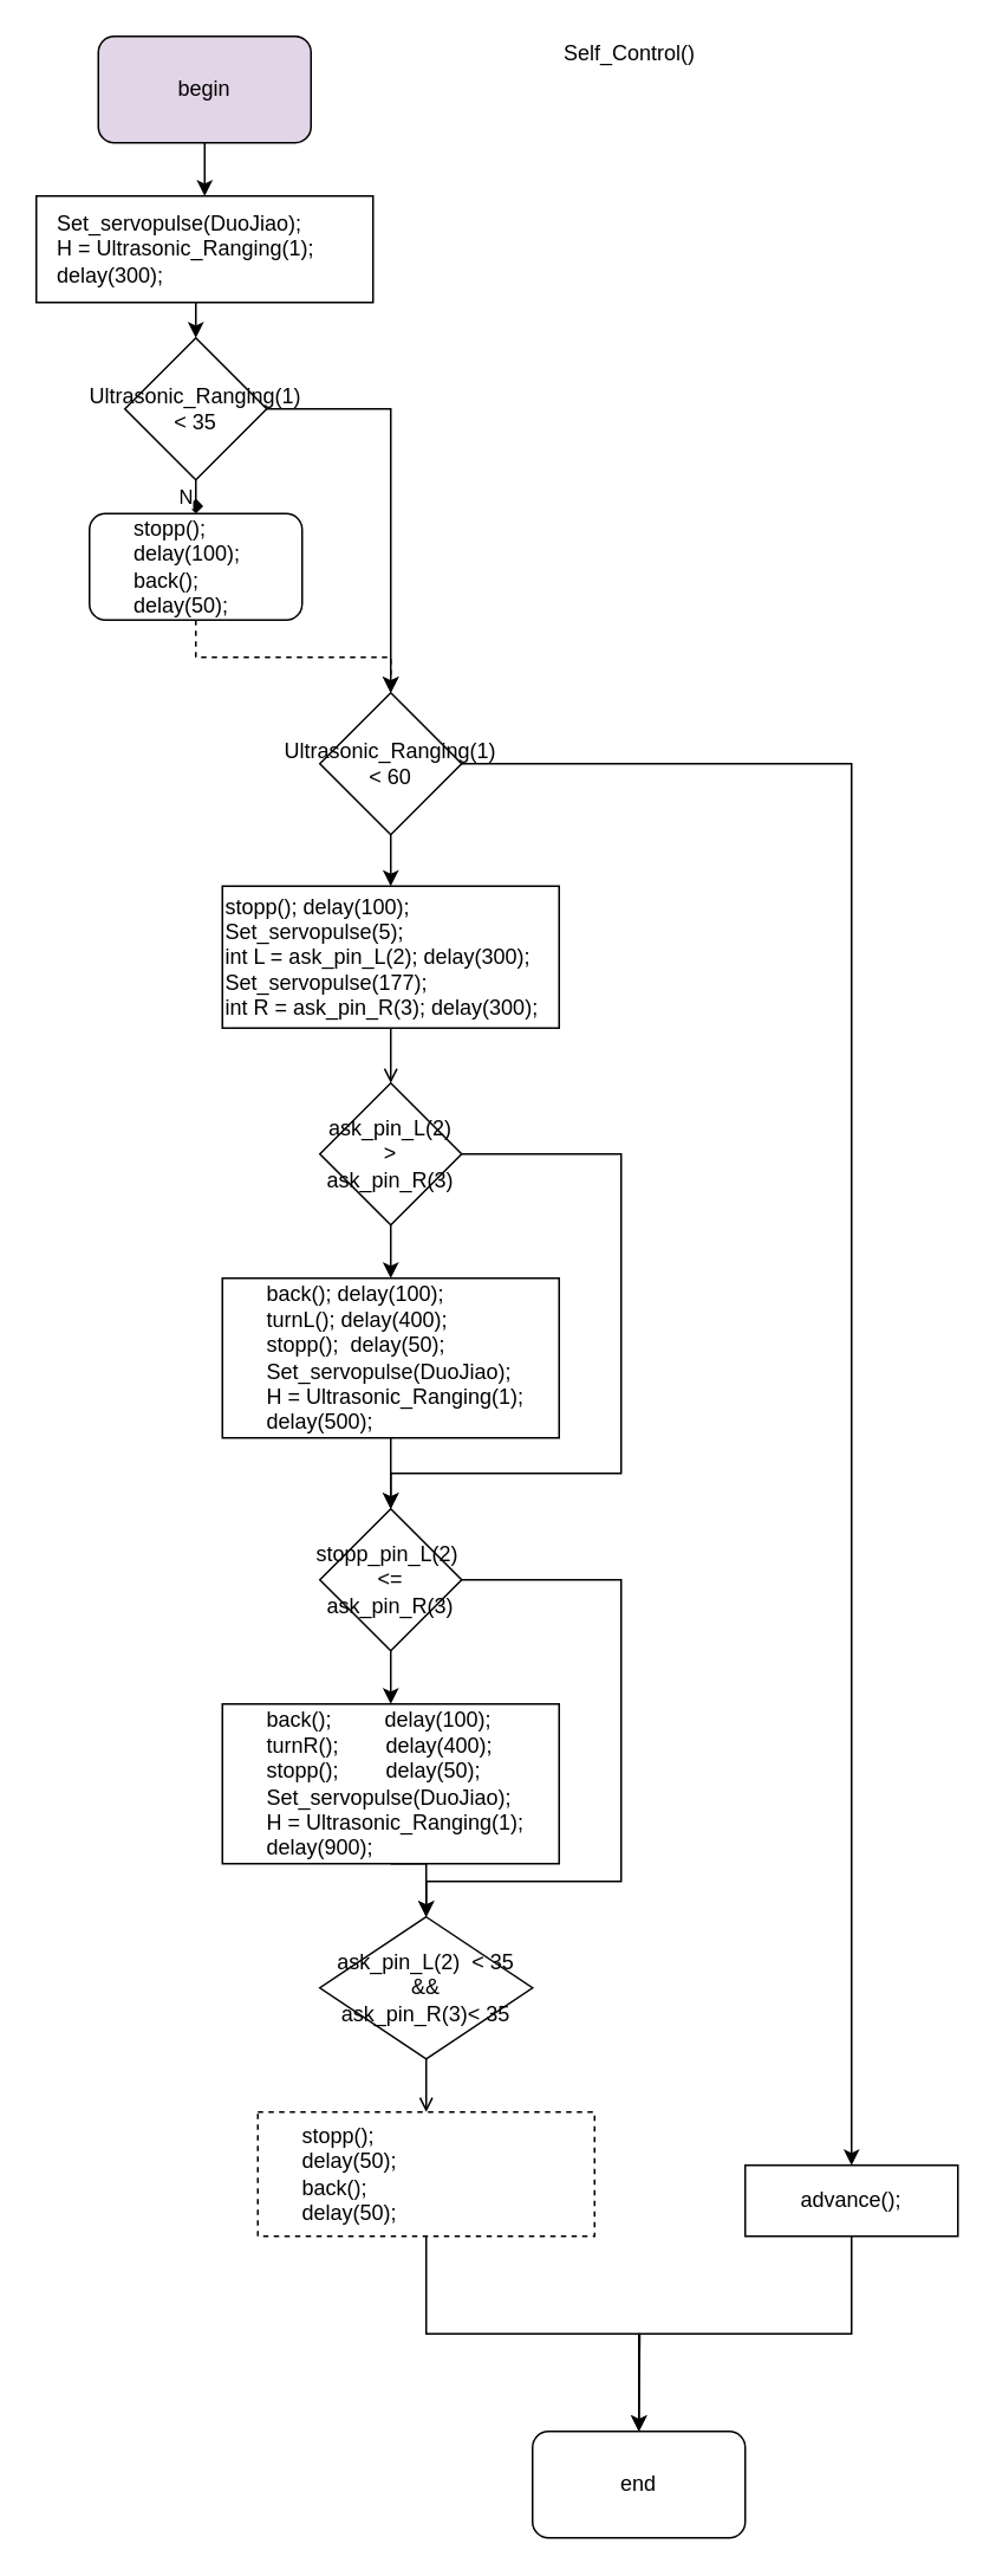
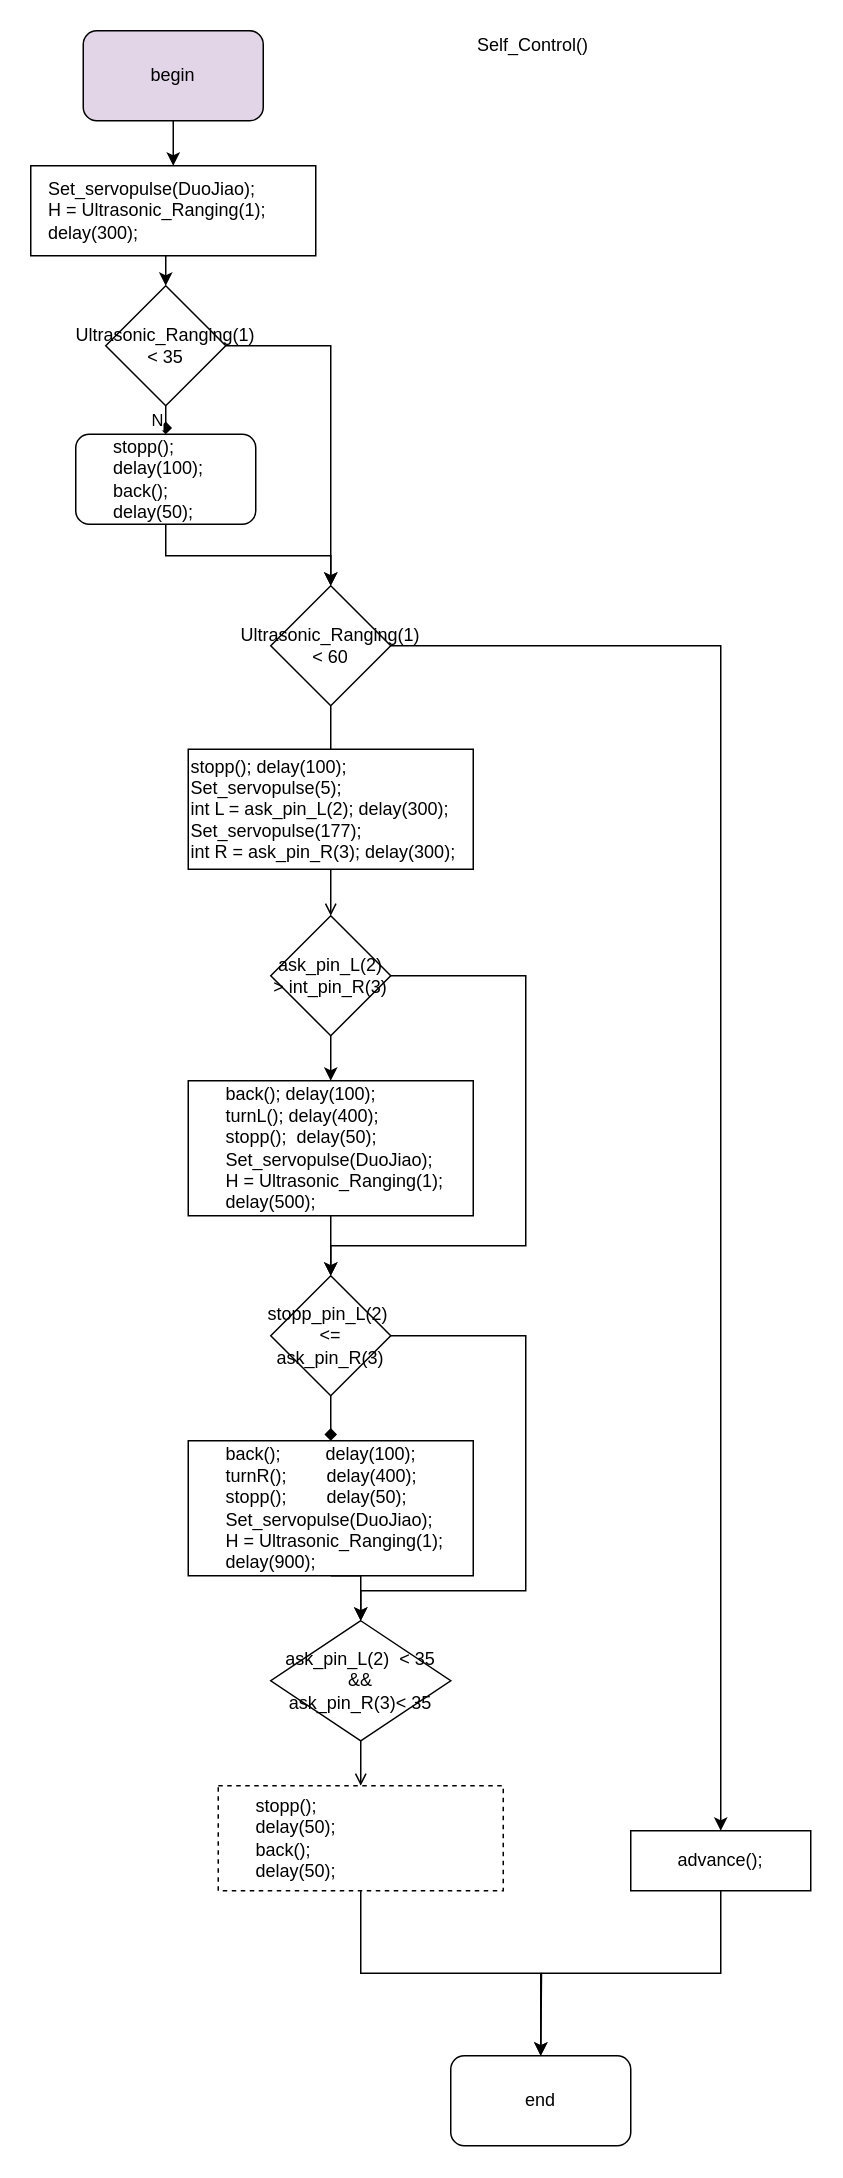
- <mxCell id="7" style="edgeStyle=orthogonalEdgeStyle;rounded=0;orthogonalLoop=1;jettySize=auto;html=1;exitX=0.5;exitY=1;exitDx=0;exitDy=0;entryX=0.5;entryY=0;entryDx=0;entryDy=0;dashed=1;" parent="1" source="8" target="11" edge="1"><mxGeometry relative="1" as="geometry"><mxPoint x="240" y="420" as="targetPoint" /><Array as="points"><mxPoint x="110" y="370" /><mxPoint x="220" y="370" /></Array></mxGeometry></mxCell>
+ <mxCell id="7" style="edgeStyle=orthogonalEdgeStyle;rounded=0;orthogonalLoop=1;jettySize=auto;html=1;exitX=0.5;exitY=1;exitDx=0;exitDy=0;entryX=0.5;entryY=0;entryDx=0;entryDy=0;" parent="1" source="8" target="11" edge="1"><mxGeometry relative="1" as="geometry"><mxPoint x="240" y="420" as="targetPoint" /><Array as="points"><mxPoint x="110" y="370" /><mxPoint x="220" y="370" /></Array></mxGeometry></mxCell>
- <mxCell id="9" style="edgeStyle=orthogonalEdgeStyle;rounded=0;orthogonalLoop=1;jettySize=auto;html=1;exitX=0.5;exitY=1;exitDx=0;exitDy=0;entryX=0.5;entryY=0;entryDx=0;entryDy=0;" parent="1" source="11" target="13" edge="1"><mxGeometry relative="1" as="geometry"><mxPoint x="220" y="490" as="targetPoint" /></mxGeometry></mxCell>
+ <mxCell id="9" style="edgeStyle=orthogonalEdgeStyle;rounded=0;orthogonalLoop=1;jettySize=auto;html=1;exitX=0.5;exitY=1;exitDx=0;exitDy=0;entryX=0.5;entryY=0;entryDx=0;entryDy=0;endArrow=none;" parent="1" source="11" target="13" edge="1"><mxGeometry relative="1" as="geometry"><mxPoint x="220" y="490" as="targetPoint" /></mxGeometry></mxCell>
- <mxCell id="16" value="ask_pin_L(2) &amp;gt; ask_pin_R(3)" style="rhombus;whiteSpace=wrap;html=1;align=center;" parent="1" vertex="1"><mxGeometry x="180" y="610" width="80" height="80" as="geometry" /></mxCell>
+ <mxCell id="16" value="ask_pin_L(2) &amp;gt; int_pin_R(3)" style="rhombus;whiteSpace=wrap;html=1;align=center;" parent="1" vertex="1"><mxGeometry x="180" y="610" width="80" height="80" as="geometry" /></mxCell>
- <mxCell id="19" style="edgeStyle=orthogonalEdgeStyle;rounded=0;orthogonalLoop=1;jettySize=auto;html=1;exitX=0.5;exitY=1;exitDx=0;exitDy=0;" parent="1" source="20" target="23" edge="1"><mxGeometry relative="1" as="geometry" /></mxCell>
+ <mxCell id="19" style="edgeStyle=orthogonalEdgeStyle;rounded=0;orthogonalLoop=1;jettySize=auto;html=1;exitX=0.5;exitY=1;exitDx=0;exitDy=0;endArrow=diamond;" parent="1" source="20" target="23" edge="1"><mxGeometry relative="1" as="geometry" /></mxCell>
